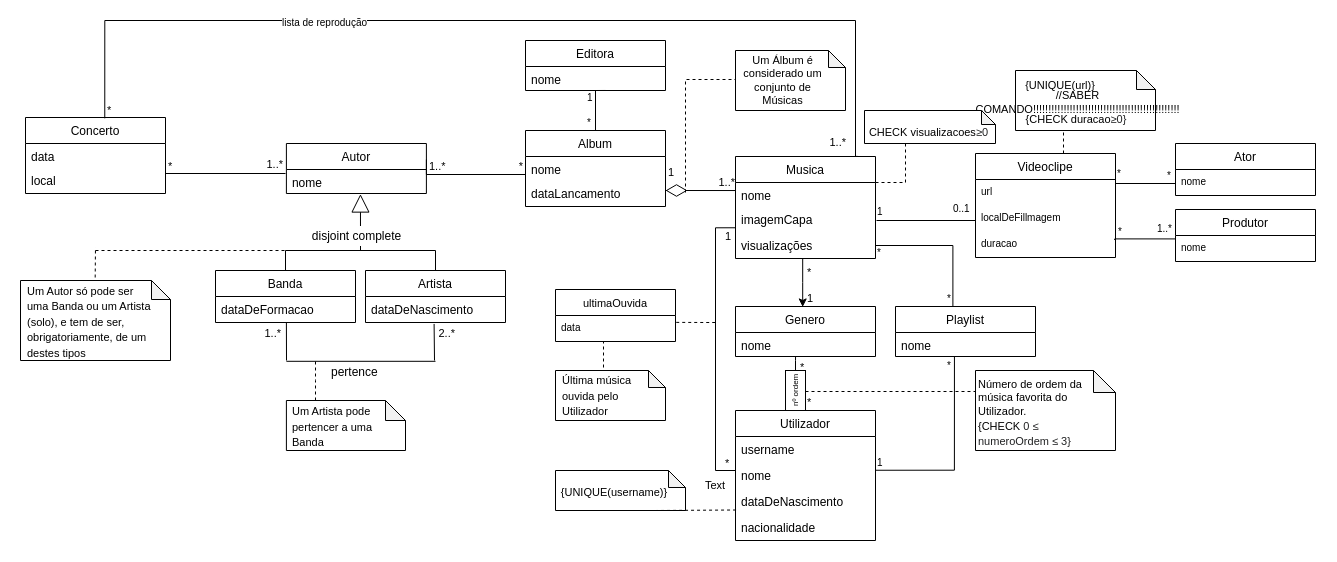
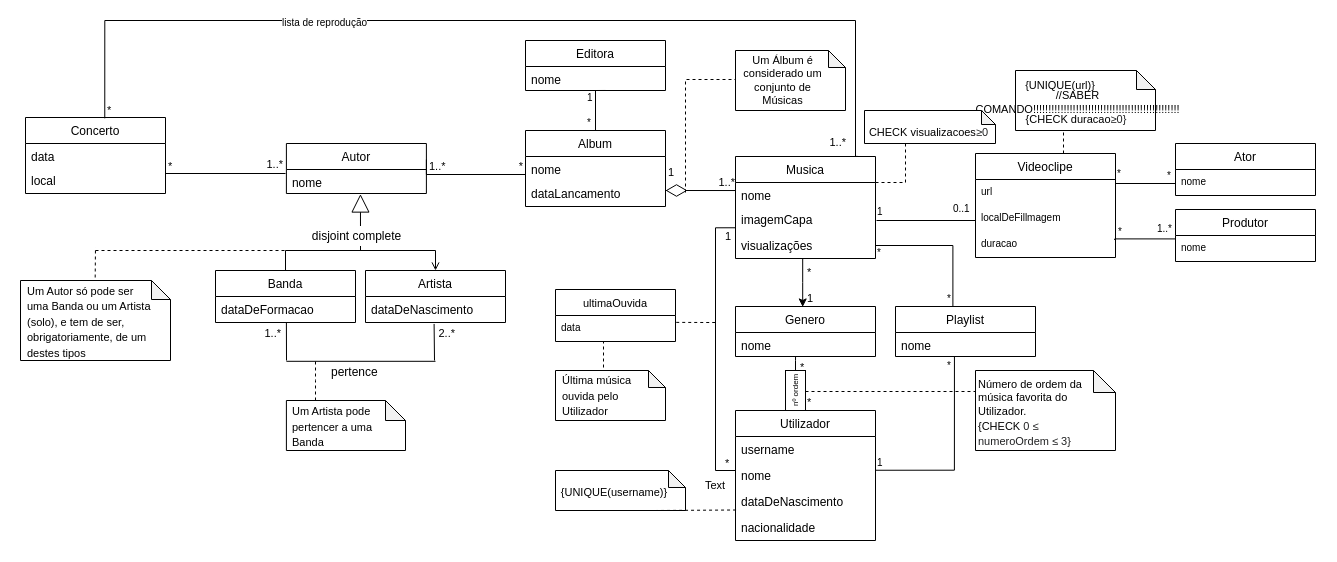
- <mxCell id="21" value="" style="endArrow=none;html=1;edgeStyle=orthogonalEdgeStyle;rounded=0;entryX=0.5;entryY=0;entryDx=0;entryDy=0;exitX=0.5;exitY=0;exitDx=0;exitDy=0;" parent="1" source="16" target="18" edge="1"><mxGeometry relative="1" as="geometry"><mxPoint x="265" y="250" as="sourcePoint" /><mxPoint x="425" y="250" as="targetPoint" /><Array as="points"><mxPoint x="285" y="250" /><mxPoint x="435" y="250" /></Array></mxGeometry></mxCell>
+ <mxCell id="21" value="" style="endArrow=open;html=1;edgeStyle=orthogonalEdgeStyle;rounded=0;entryX=0.5;entryY=0;entryDx=0;entryDy=0;exitX=0.5;exitY=0;exitDx=0;exitDy=0;" parent="1" source="16" target="18" edge="1"><mxGeometry relative="1" as="geometry"><mxPoint x="265" y="250" as="sourcePoint" /><mxPoint x="425" y="250" as="targetPoint" /><Array as="points"><mxPoint x="285" y="250" /><mxPoint x="435" y="250" /></Array></mxGeometry></mxCell>
